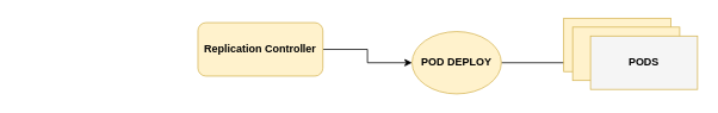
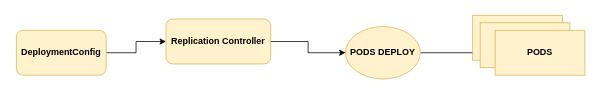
+ <mxCell id="2" value="" style="edgeStyle=orthogonalEdgeStyle;rounded=0;orthogonalLoop=1;jettySize=auto;html=1;" edge="1" parent="1" source="3" target="5"><mxGeometry relative="1" as="geometry" /></mxCell>
+ <mxCell id="3" value="&lt;b&gt;DeploymentConfig&lt;/b&gt;" style="rounded=1;whiteSpace=wrap;html=1;fillColor=#fff2cc;strokeColor=#d6b656;" vertex="1" parent="1"><mxGeometry x="20" y="40" width="120" height="60" as="geometry" /></mxCell>
- <mxCell id="7" value="&lt;b&gt;POD DEPLOY&lt;/b&gt;" style="ellipse;whiteSpace=wrap;html=1;fillColor=#fff2cc;strokeColor=#d6b656;" vertex="1" parent="1"><mxGeometry x="460" y="35" width="100" height="70" as="geometry" /></mxCell>
+ <mxCell id="7" value="&lt;b&gt;PODS DEPLOY&lt;/b&gt;" style="ellipse;whiteSpace=wrap;html=1;fillColor=#fff2cc;strokeColor=#d6b656;" vertex="1" parent="1"><mxGeometry x="460" y="35" width="100" height="70" as="geometry" /></mxCell>
- <mxCell id="10" value="&lt;b&gt;PODS&lt;/b&gt;" style="rounded=0;whiteSpace=wrap;html=1;fillColor=#f5f5f5;strokeColor=#d6b656;" vertex="1" parent="1"><mxGeometry x="660" y="40" width="120" height="60" as="geometry" /></mxCell>
+ <mxCell id="10" value="&lt;b&gt;PODS&lt;/b&gt;" style="rounded=0;whiteSpace=wrap;html=1;fillColor=#fff2cc;strokeColor=#d6b656;" vertex="1" parent="1"><mxGeometry x="660" y="40" width="120" height="60" as="geometry" /></mxCell>
